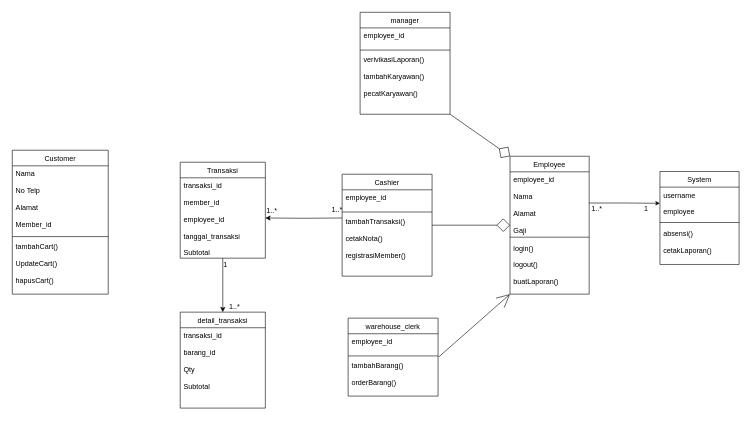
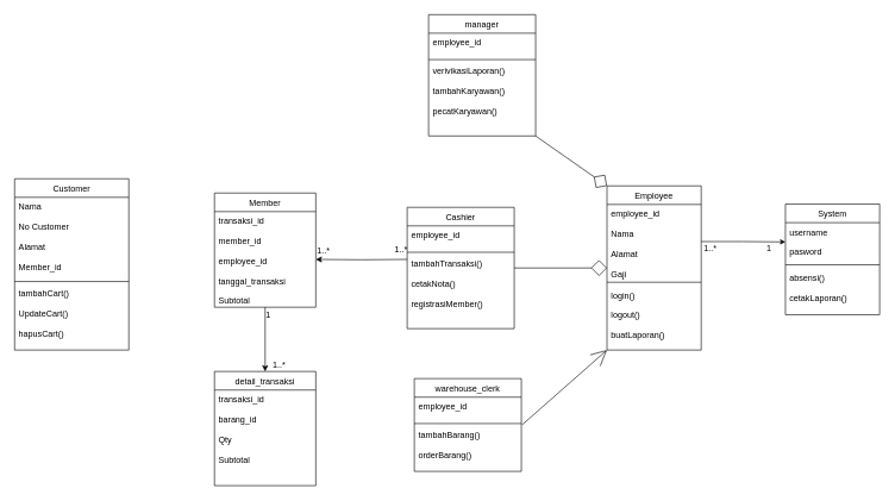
- <mxCell id="7" value="Transaksi" style="swimlane;fontStyle=0;align=center;verticalAlign=top;childLayout=stackLayout;horizontal=1;startSize=26;horizontalStack=0;resizeParent=1;resizeLast=0;collapsible=1;marginBottom=0;rounded=0;shadow=0;strokeWidth=1;" parent="1" vertex="1"><mxGeometry x="300" y="270" width="142" height="160" as="geometry"><mxRectangle x="550" y="140" width="160" height="26" as="alternateBounds" /></mxGeometry></mxCell>
+ <mxCell id="7" value="Member" style="swimlane;fontStyle=0;align=center;verticalAlign=top;childLayout=stackLayout;horizontal=1;startSize=26;horizontalStack=0;resizeParent=1;resizeLast=0;collapsible=1;marginBottom=0;rounded=0;shadow=0;strokeWidth=1;" parent="1" vertex="1"><mxGeometry x="300" y="270" width="142" height="160" as="geometry"><mxRectangle x="550" y="140" width="160" height="26" as="alternateBounds" /></mxGeometry></mxCell>
- <mxCell id="3" value="Nama&#10;&#10;No Telp&#10;&#10;Alamat&#10;&#10;Member_id" style="text;align=left;verticalAlign=top;spacingLeft=4;spacingRight=4;overflow=hidden;rotatable=0;points=[[0,0.5],[1,0.5]];portConstraint=eastwest;rounded=0;shadow=0;html=0;" parent="2" vertex="1"><mxGeometry y="26" width="160" height="114" as="geometry" /></mxCell>
+ <mxCell id="3" value="Nama&#10;&#10;No Customer&#10;&#10;Alamat&#10;&#10;Member_id" style="text;align=left;verticalAlign=top;spacingLeft=4;spacingRight=4;overflow=hidden;rotatable=0;points=[[0,0.5],[1,0.5]];portConstraint=eastwest;rounded=0;shadow=0;html=0;" parent="2" vertex="1"><mxGeometry y="26" width="160" height="114" as="geometry" /></mxCell>
- <mxCell id="31" value="username&#10;&#10;employee" style="text;align=left;verticalAlign=top;spacingLeft=4;spacingRight=4;overflow=hidden;rotatable=0;points=[[0,0.5],[1,0.5]];portConstraint=eastwest;" vertex="1" parent="30"><mxGeometry y="26" width="132" height="54" as="geometry" /></mxCell>
+ <mxCell id="31" value="username&#10;&#10;pasword" style="text;align=left;verticalAlign=top;spacingLeft=4;spacingRight=4;overflow=hidden;rotatable=0;points=[[0,0.5],[1,0.5]];portConstraint=eastwest;" vertex="1" parent="30"><mxGeometry y="26" width="132" height="54" as="geometry" /></mxCell>
